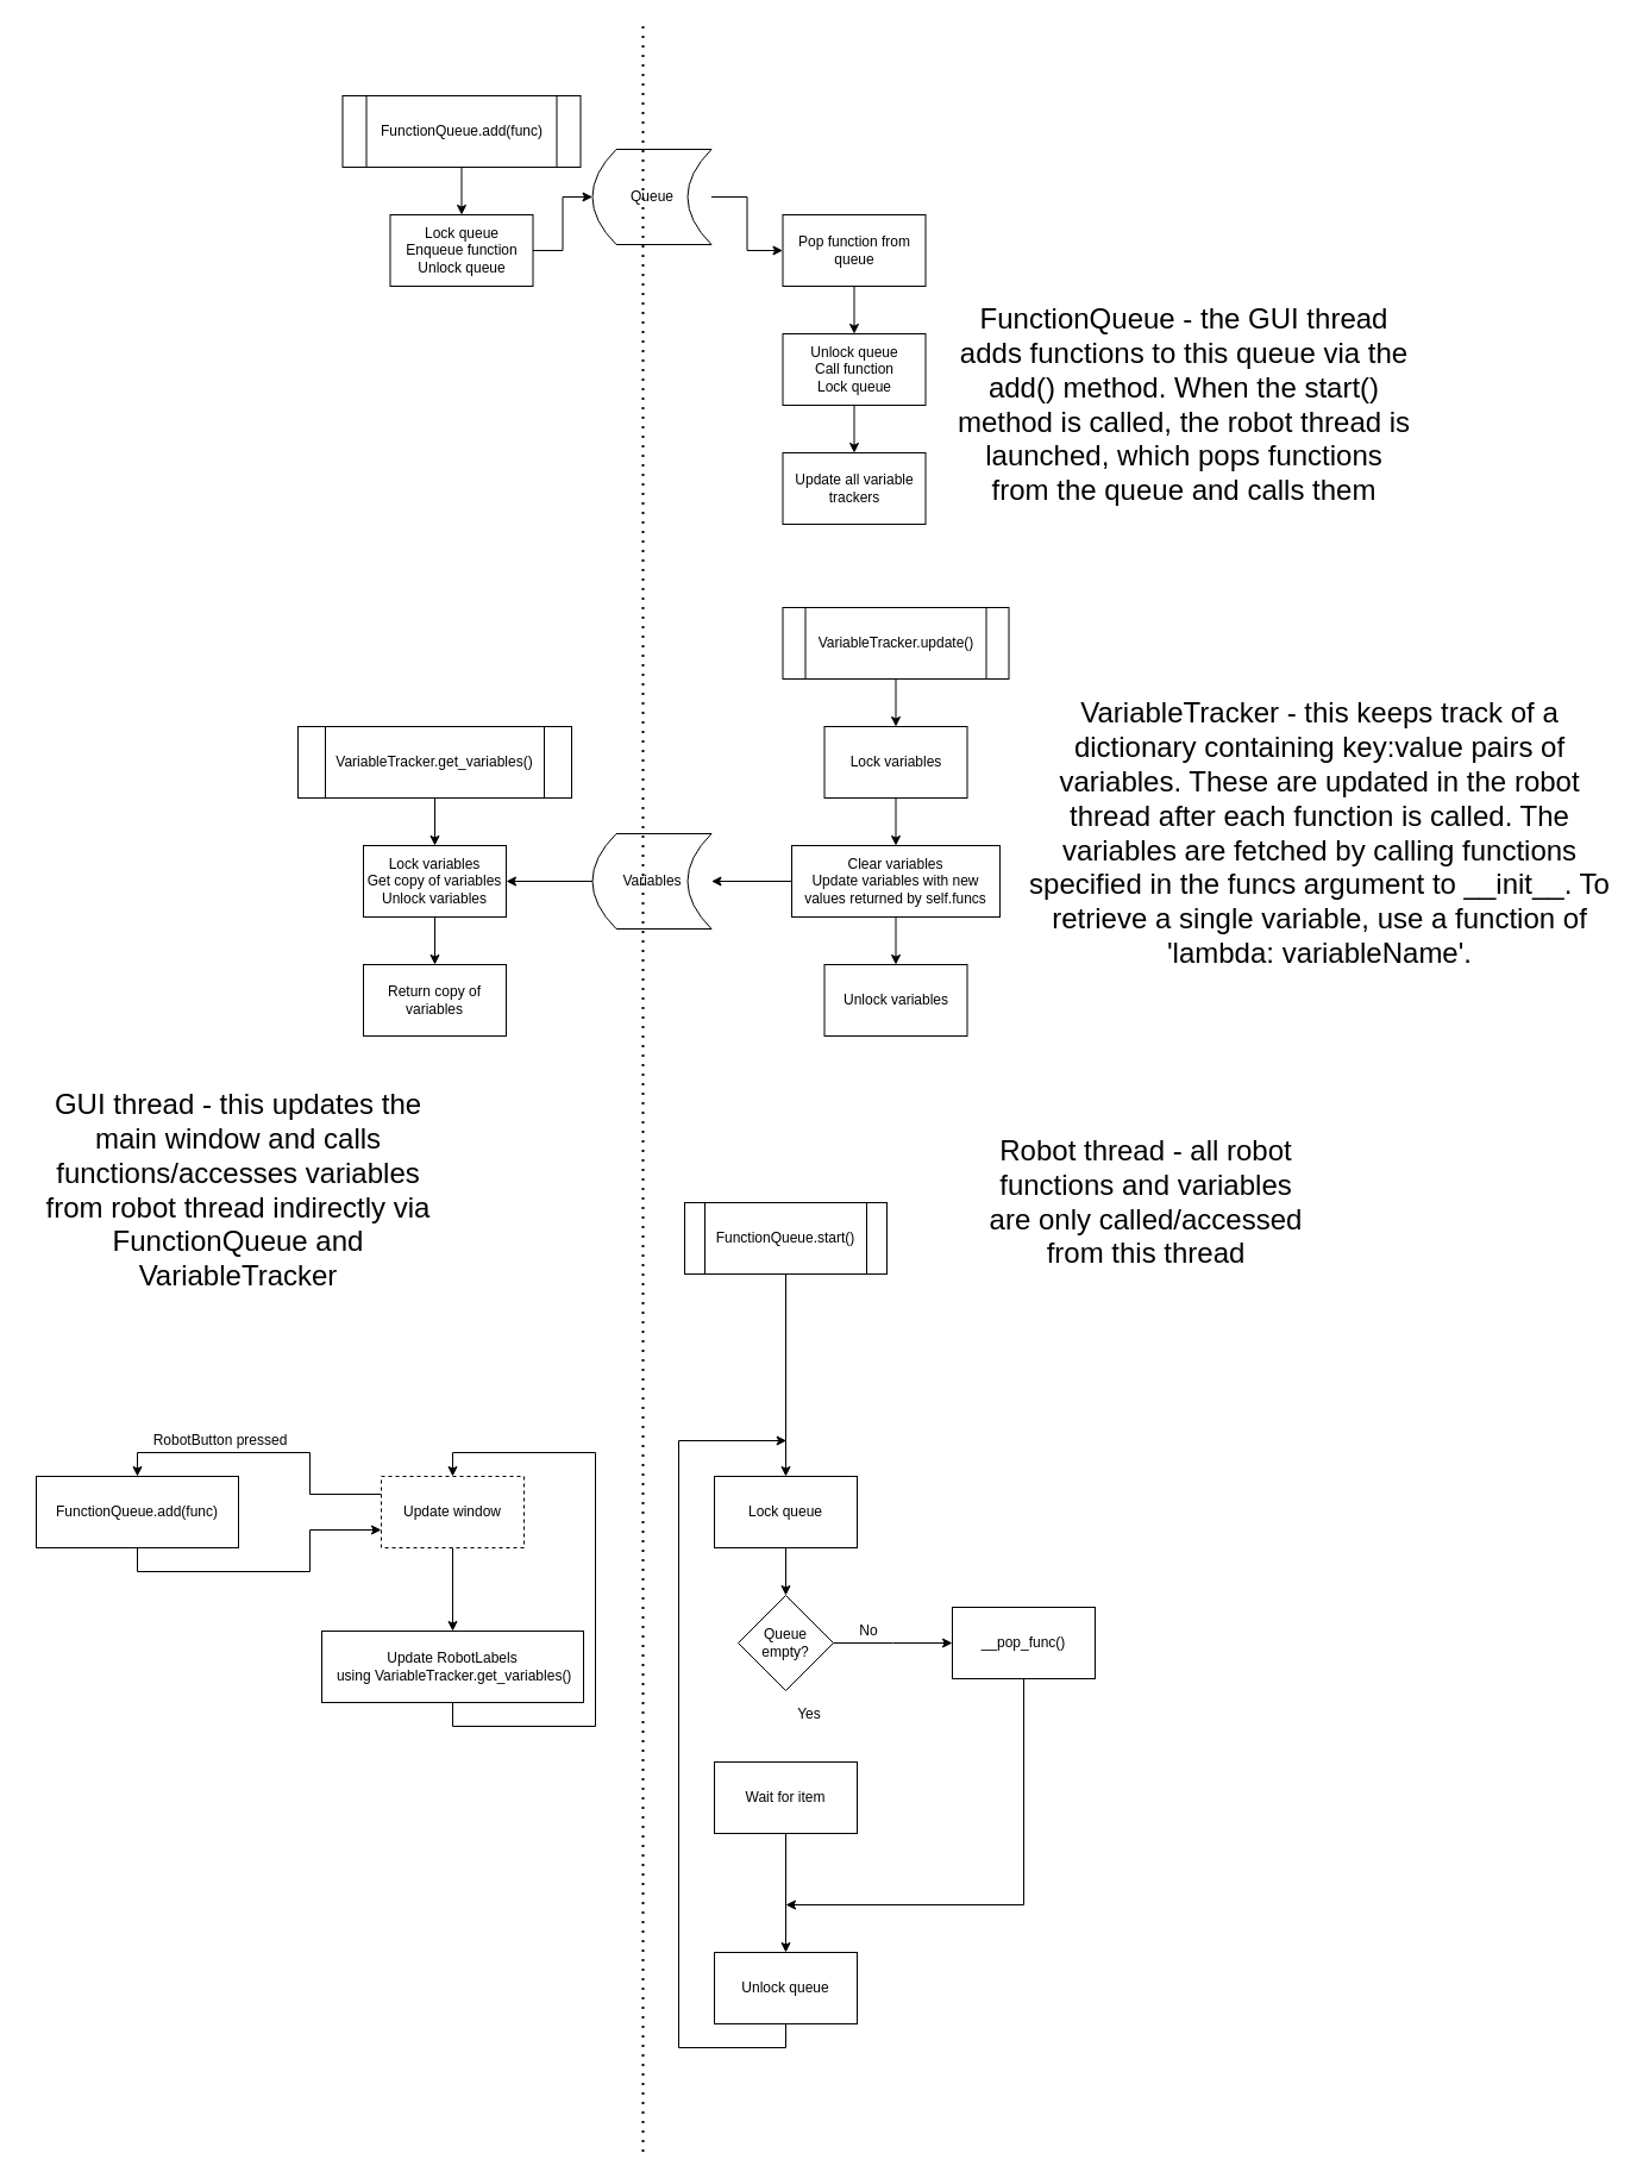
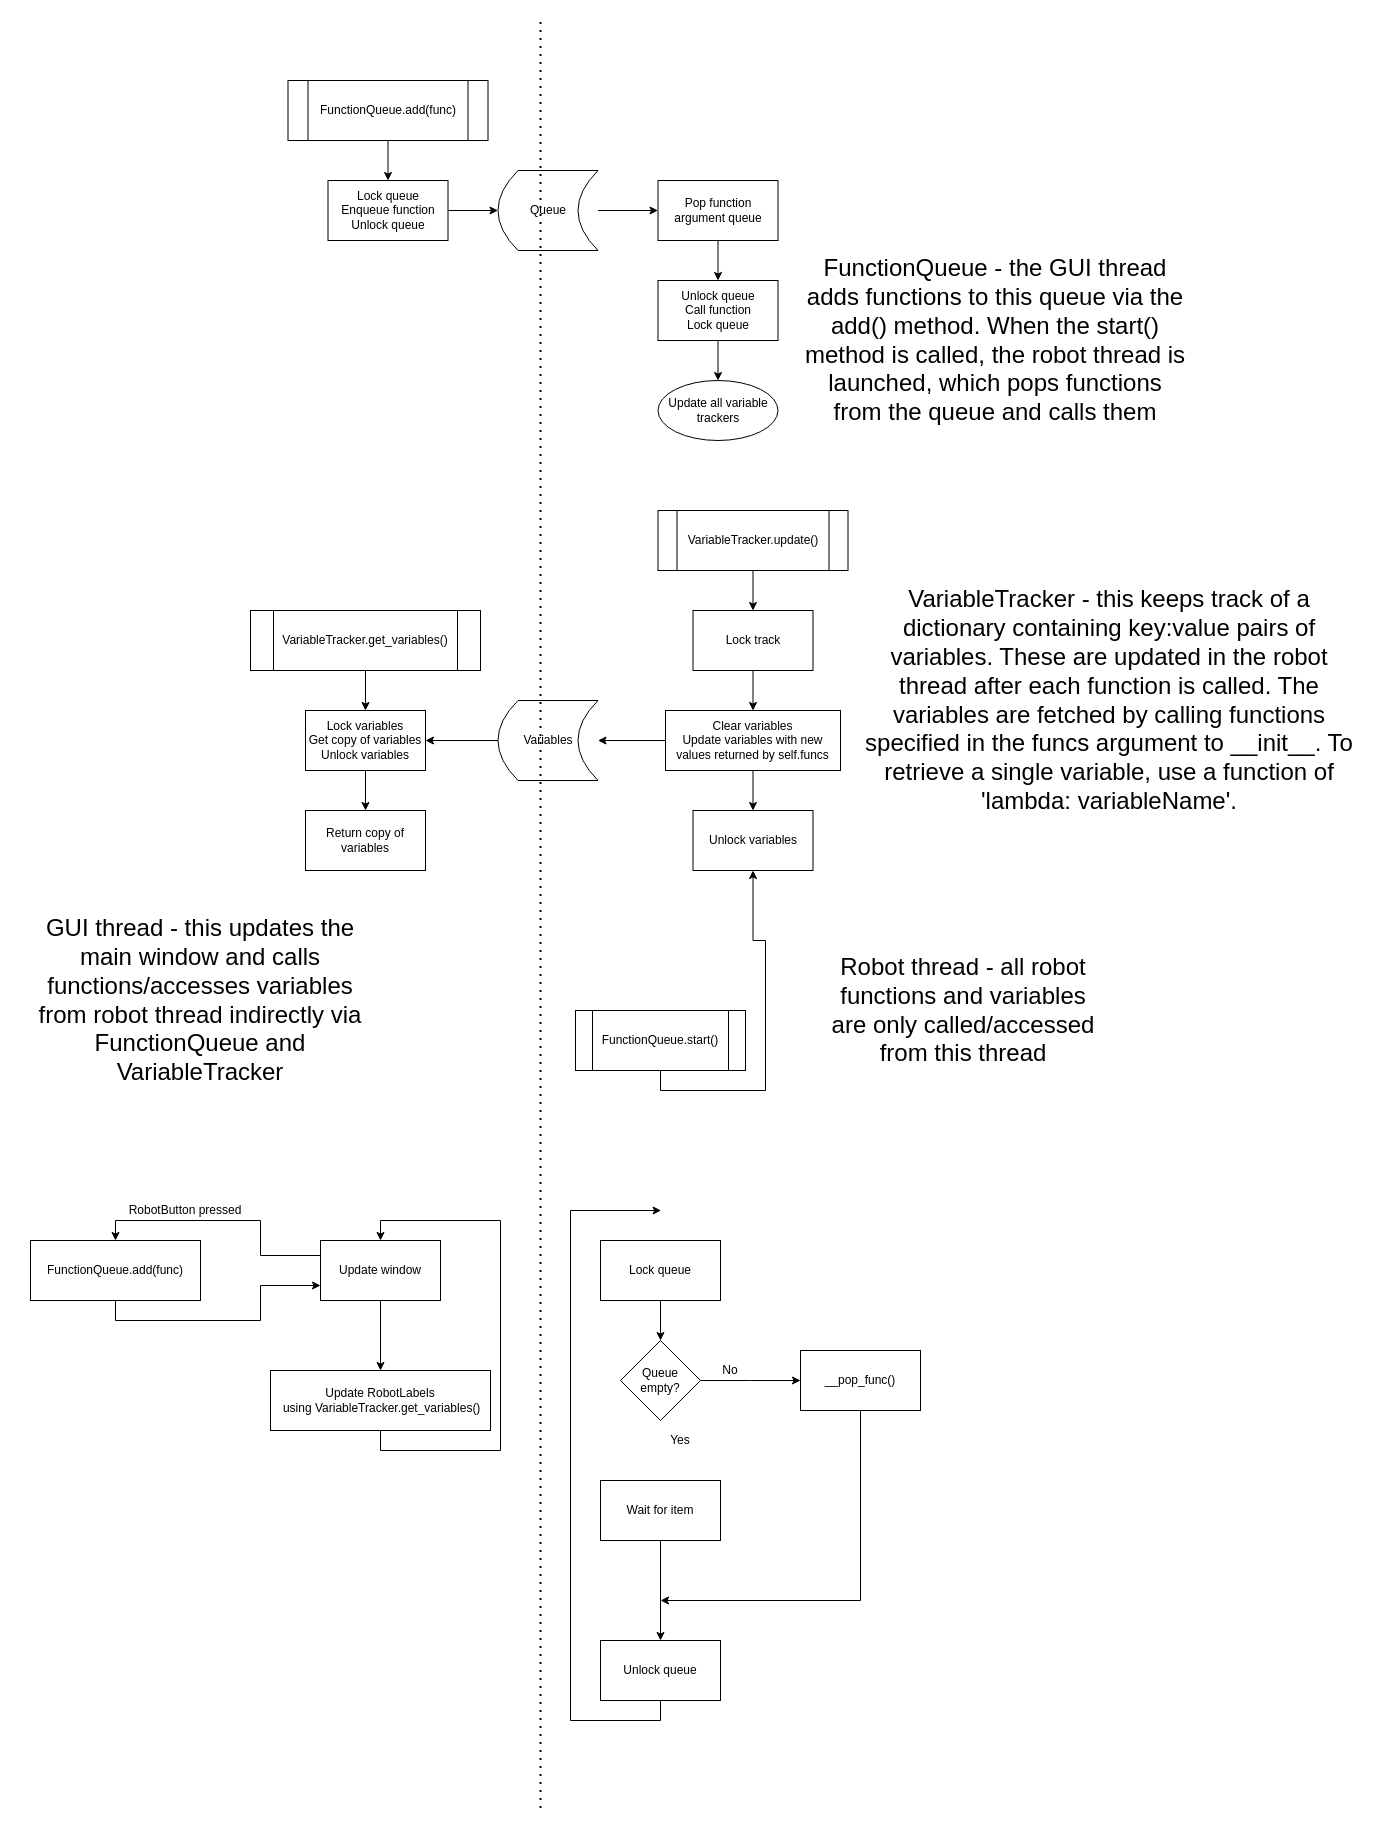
- <mxCell id="47" value="Queue" style="shape=dataStorage;whiteSpace=wrap;html=1;fixedSize=1;" vertex="1" parent="1"><mxGeometry x="497.5" y="125" width="100" height="80" as="geometry" /></mxCell>
+ <mxCell id="47" value="Queue" style="shape=dataStorage;whiteSpace=wrap;html=1;fixedSize=1;" vertex="1" parent="1"><mxGeometry x="497.5" y="170" width="100" height="80" as="geometry" /></mxCell>
- <mxCell id="40" value="Pop function from queue" style="rounded=0;whiteSpace=wrap;html=1;" vertex="1" parent="1"><mxGeometry x="657.5" y="180" width="120" height="60" as="geometry" /></mxCell>
+ <mxCell id="40" value="Pop function argument queue" style="rounded=0;whiteSpace=wrap;html=1;" vertex="1" parent="1"><mxGeometry x="657.5" y="180" width="120" height="60" as="geometry" /></mxCell>
- <mxCell id="43" value="Update all variable trackers" style="rounded=0;whiteSpace=wrap;html=1;" vertex="1" parent="1"><mxGeometry x="657.5" y="380" width="120" height="60" as="geometry" /></mxCell>
+ <mxCell id="43" value="Update all variable trackers" style="ellipse;whiteSpace=wrap;html=1;" vertex="1" parent="1"><mxGeometry x="657.5" y="380" width="120" height="60" as="geometry" /></mxCell>
- <mxCell id="34" value="&lt;div&gt;Lock variables&lt;/div&gt;" style="rounded=0;whiteSpace=wrap;html=1;" vertex="1" parent="1"><mxGeometry x="692.5" y="610" width="120" height="60" as="geometry" /></mxCell>
+ <mxCell id="34" value="&lt;div&gt;Lock track&lt;/div&gt;" style="rounded=0;whiteSpace=wrap;html=1;" vertex="1" parent="1"><mxGeometry x="692.5" y="610" width="120" height="60" as="geometry" /></mxCell>
- <mxCell id="24" style="edgeStyle=orthogonalEdgeStyle;rounded=0;orthogonalLoop=1;jettySize=auto;html=1;exitX=0.5;exitY=1;exitDx=0;exitDy=0;entryX=0.5;entryY=0;entryDx=0;entryDy=0;" edge="1" parent="1" source="25" target="3"><mxGeometry relative="1" as="geometry"><mxPoint x="660" y="1220" as="targetPoint" /></mxGeometry></mxCell>
+ <mxCell id="24" style="edgeStyle=orthogonalEdgeStyle;rounded=0;orthogonalLoop=1;jettySize=auto;html=1;exitX=0.5;exitY=1;exitDx=0;exitDy=0;" edge="1" parent="1" source="25" target="38"><mxGeometry relative="1" as="geometry"><mxPoint x="660" y="1220" as="targetPoint" /></mxGeometry></mxCell>
- <mxCell id="14" value="Update window" style="rounded=0;whiteSpace=wrap;html=1;dashed=1;" vertex="1" parent="1"><mxGeometry x="320" y="1240" width="120" height="60" as="geometry" /></mxCell>
+ <mxCell id="14" value="Update window" style="rounded=0;whiteSpace=wrap;html=1;" vertex="1" parent="1"><mxGeometry x="320" y="1240" width="120" height="60" as="geometry" /></mxCell>
